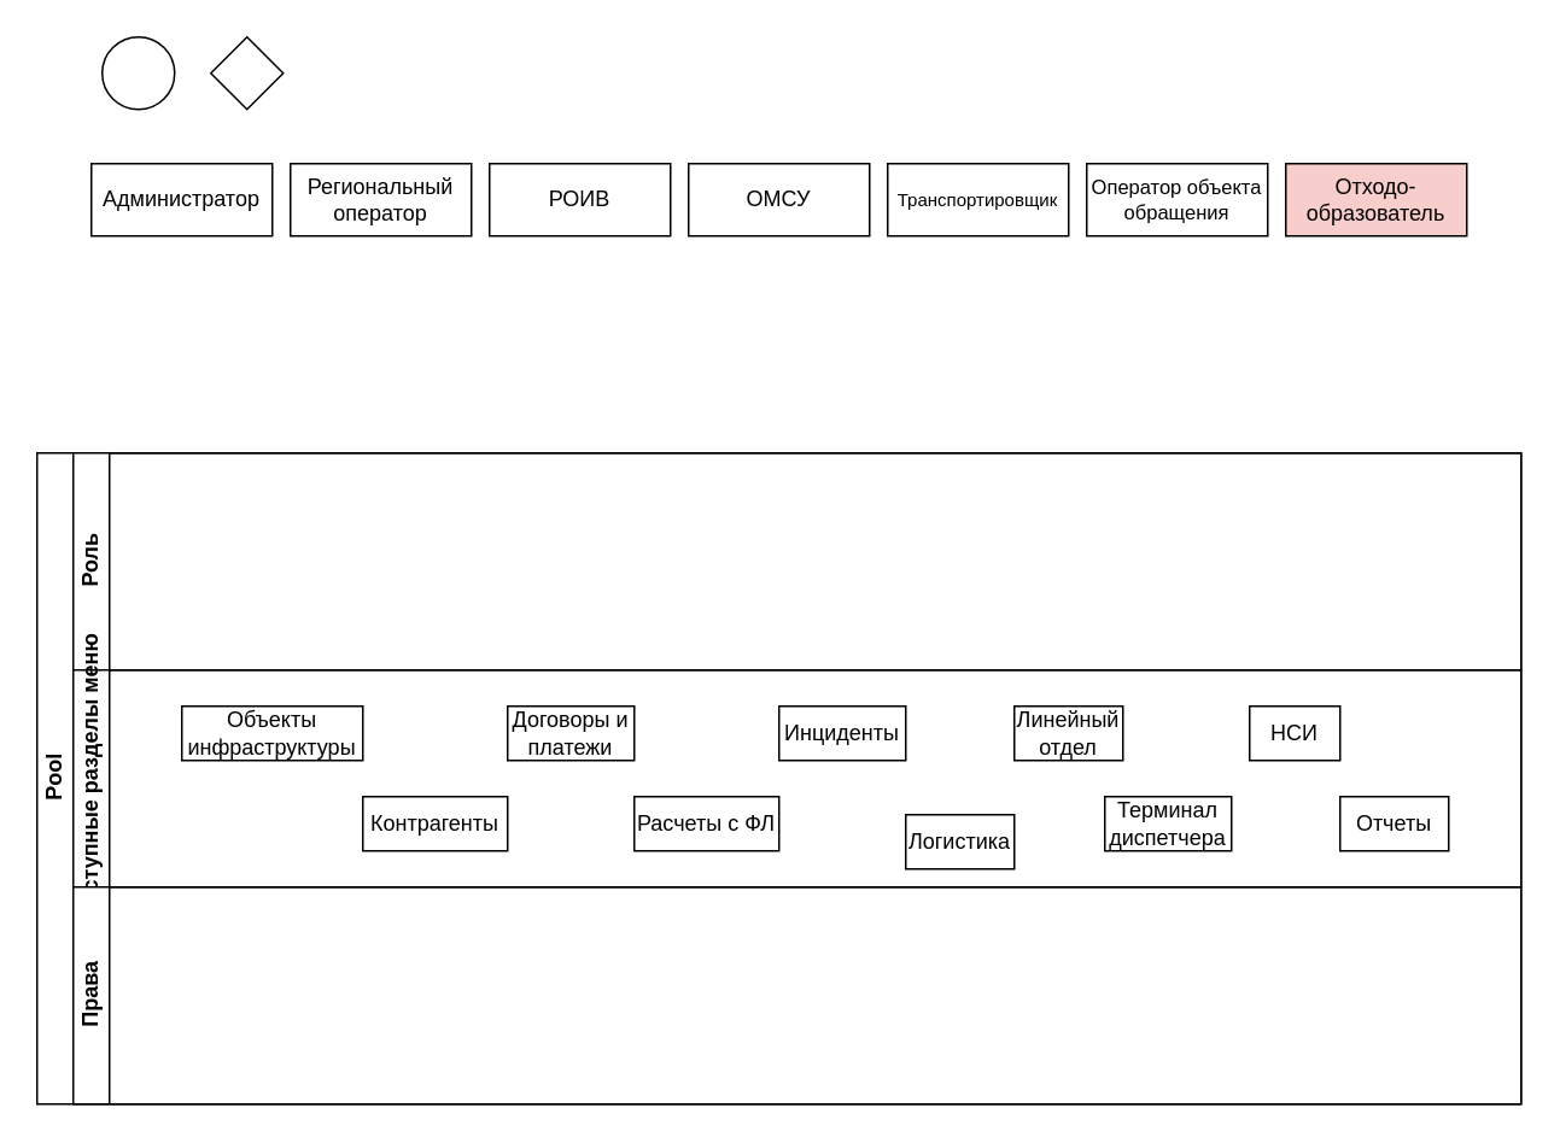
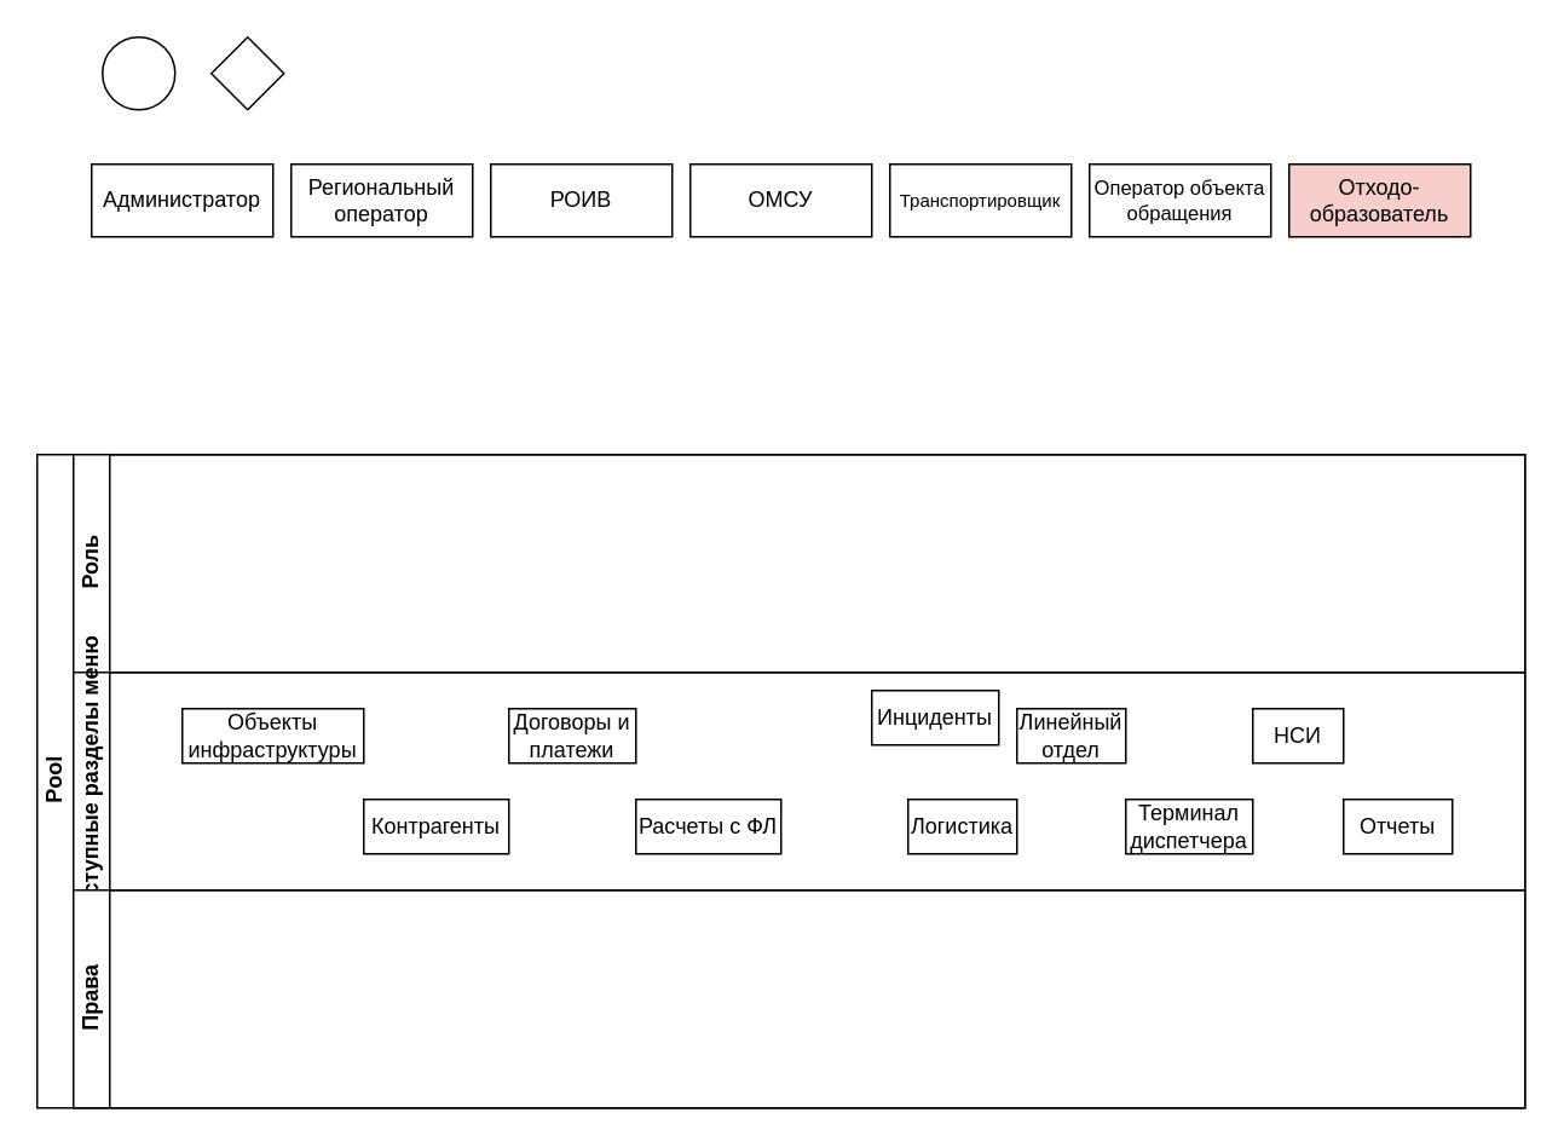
- <mxCell id="18" value="Инциденты" style="rounded=0;whiteSpace=wrap;html=1;fontFamily=Helvetica;fontSize=12;fontColor=#000000;align=center;" vertex="1" parent="13"><mxGeometry x="390" y="20" width="70" height="30" as="geometry" /></mxCell>
+ <mxCell id="18" value="Инциденты" style="rounded=0;whiteSpace=wrap;html=1;fontFamily=Helvetica;fontSize=12;fontColor=#000000;align=center;" vertex="1" parent="13"><mxGeometry x="440" y="10" width="70" height="30" as="geometry" /></mxCell>
- <mxCell id="21" value="Терминал диспетчера" style="rounded=0;whiteSpace=wrap;html=1;fontFamily=Helvetica;fontSize=12;fontColor=#000000;align=center;" vertex="1" parent="13"><mxGeometry x="570" y="70" width="70" height="30" as="geometry" /></mxCell>
+ <mxCell id="21" value="Терминал диспетчера" style="rounded=0;whiteSpace=wrap;html=1;fontFamily=Helvetica;fontSize=12;fontColor=#000000;align=center;" vertex="1" parent="13"><mxGeometry x="580" y="70" width="70" height="30" as="geometry" /></mxCell>
- <mxCell id="19" value="Логистика" style="rounded=0;whiteSpace=wrap;html=1;fontFamily=Helvetica;fontSize=12;fontColor=#000000;align=center;" vertex="1" parent="13"><mxGeometry x="460" y="80" width="60" height="30" as="geometry" /></mxCell>
+ <mxCell id="19" value="Логистика" style="rounded=0;whiteSpace=wrap;html=1;fontFamily=Helvetica;fontSize=12;fontColor=#000000;align=center;" vertex="1" parent="13"><mxGeometry x="460" y="70" width="60" height="30" as="geometry" /></mxCell>
